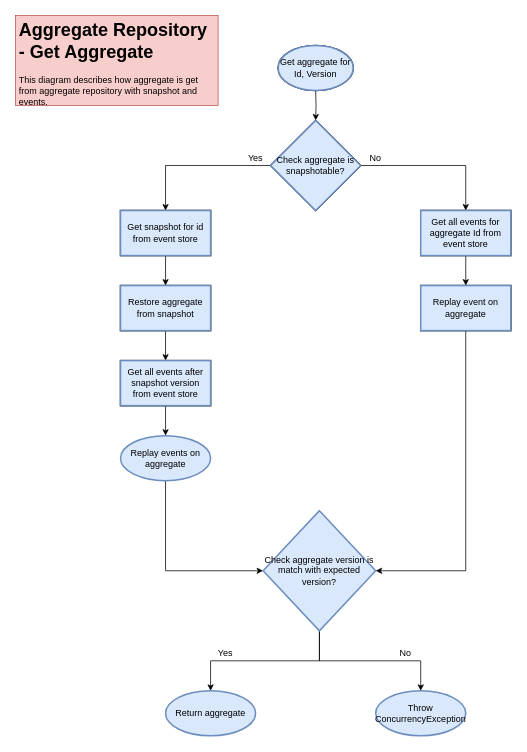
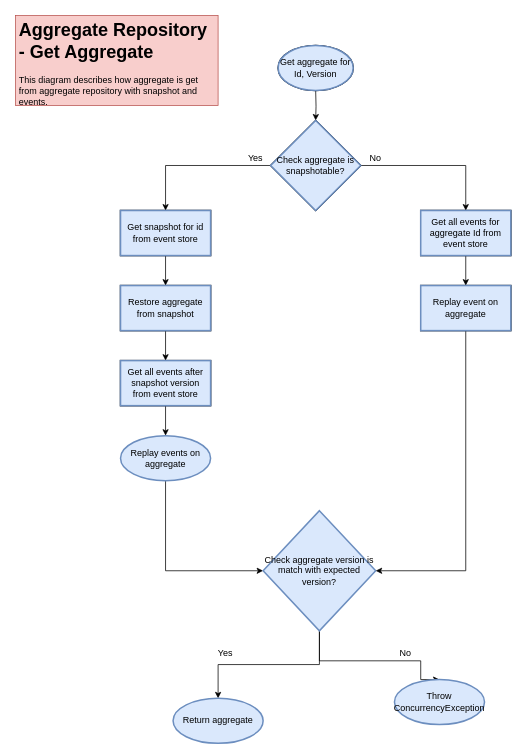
- <mxCell id="21" value="Return aggregate" style="ellipse;whiteSpace=wrap;html=1;strokeWidth=2;fillColor=#dae8fc;strokeColor=#6c8ebf;" vertex="1" parent="1"><mxGeometry x="220" y="920" width="120" height="60" as="geometry" /></mxCell>
+ <mxCell id="21" value="Return aggregate" style="ellipse;whiteSpace=wrap;html=1;strokeWidth=2;fillColor=#dae8fc;strokeColor=#6c8ebf;" vertex="1" parent="1"><mxGeometry x="230" y="930" width="120" height="60" as="geometry" /></mxCell>
- <mxCell id="26" value="Throw ConcurrencyException" style="ellipse;whiteSpace=wrap;html=1;strokeWidth=2;fillColor=#dae8fc;strokeColor=#6c8ebf;" vertex="1" parent="1"><mxGeometry x="500" y="920" width="120" height="60" as="geometry" /></mxCell>
+ <mxCell id="26" value="Throw ConcurrencyException" style="ellipse;whiteSpace=wrap;html=1;strokeWidth=2;fillColor=#dae8fc;strokeColor=#6c8ebf;" vertex="1" parent="1"><mxGeometry x="525" y="905" width="120" height="60" as="geometry" /></mxCell>
